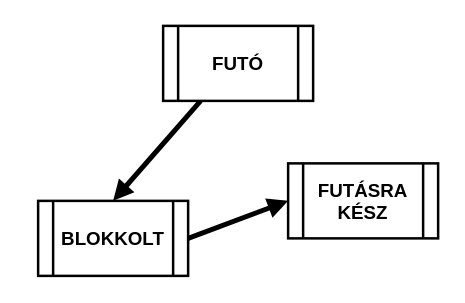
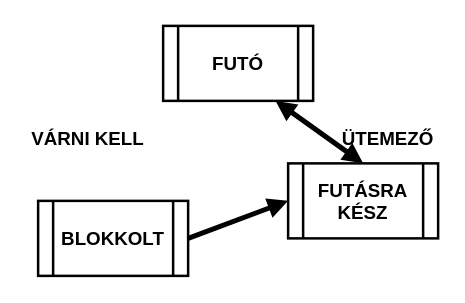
+ <mxCell id="6" style="edgeStyle=none;rounded=0;orthogonalLoop=1;jettySize=auto;html=1;exitX=0.5;exitY=0;exitDx=0;exitDy=0;entryX=0.75;entryY=1;entryDx=0;entryDy=0;strokeWidth=4;fontSize=15;startArrow=block;startFill=1;endArrow=block;endFill=1;" parent="1" source="7" target="3" edge="1"><mxGeometry relative="1" as="geometry" /></mxCell>
+ <mxCell id="8" value="VÁRNI KELL" style="text;html=1;strokeColor=none;fillColor=none;align=center;verticalAlign=middle;whiteSpace=wrap;rounded=0;fontSize=15;fontStyle=1" parent="1" vertex="1"><mxGeometry x="20" y="100" width="100" height="20" as="geometry" /></mxCell>
+ <mxCell id="9" value="ÜTEMEZŐ" style="text;html=1;strokeColor=none;fillColor=none;align=center;verticalAlign=middle;whiteSpace=wrap;rounded=0;fontSize=15;fontStyle=1" parent="1" vertex="1"><mxGeometry x="270" y="100" width="80" height="20" as="geometry" /></mxCell>
- <mxCell id="2" style="rounded=0;orthogonalLoop=1;jettySize=auto;html=1;exitX=0.25;exitY=1;exitDx=0;exitDy=0;entryX=0.5;entryY=0;entryDx=0;entryDy=0;fontSize=15;strokeWidth=4;endArrow=block;endFill=1;" parent="1" source="3" target="5" edge="1"><mxGeometry relative="1" as="geometry" /></mxCell>
